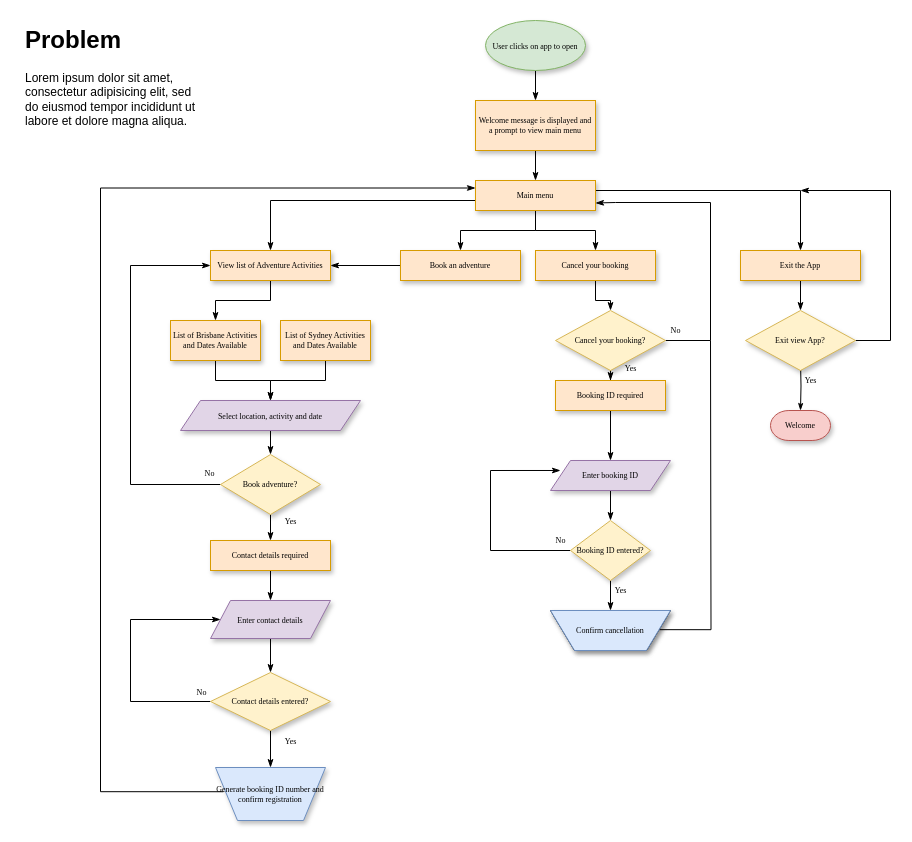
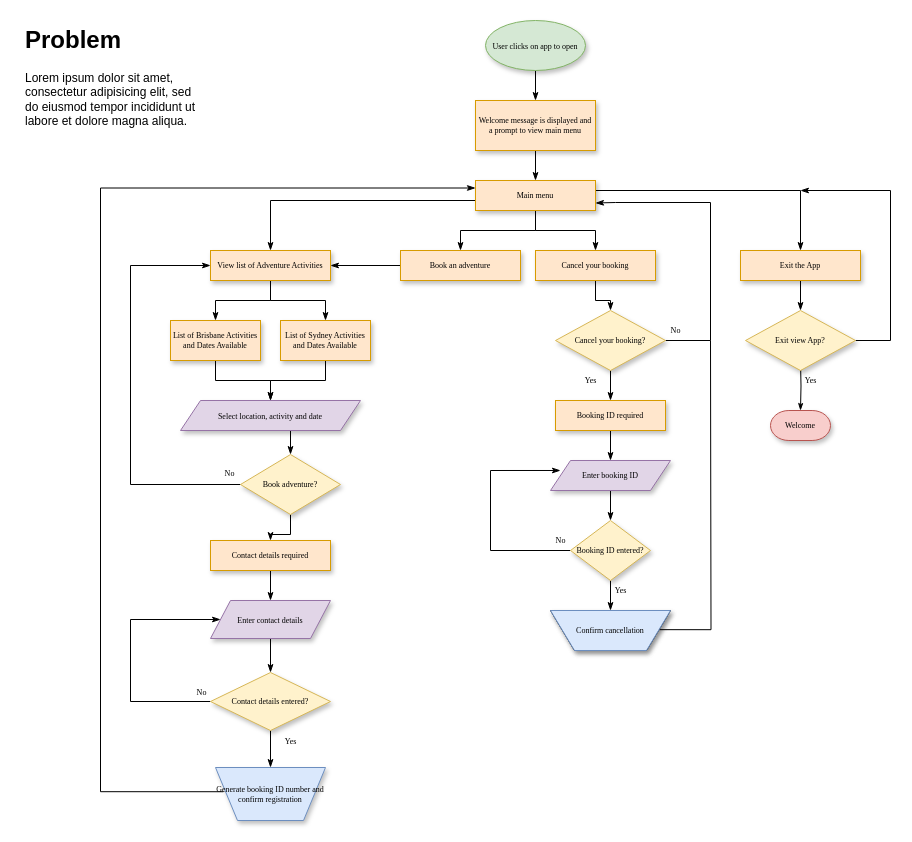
+ <mxCell id="33" style="edgeStyle=orthogonalEdgeStyle;rounded=0;orthogonalLoop=1;jettySize=auto;html=1;endArrow=classicThin;endFill=1;" edge="1" parent="1" source="34" target="42"><mxGeometry relative="1" as="geometry" /></mxCell>
- <mxCell id="17" value="Booking ID required" style="whiteSpace=wrap;html=1;rounded=0;shadow=1;labelBackgroundColor=none;strokeWidth=1;fontFamily=Verdana;fontSize=8;align=center;fillColor=#ffe6cc;strokeColor=#d79b00;" parent="1" vertex="1"><mxGeometry x="555" y="380" width="110" height="30" as="geometry" /></mxCell>
+ <mxCell id="17" value="Booking ID required" style="whiteSpace=wrap;html=1;rounded=0;shadow=1;labelBackgroundColor=none;strokeWidth=1;fontFamily=Verdana;fontSize=8;align=center;fillColor=#ffe6cc;strokeColor=#d79b00;" parent="1" vertex="1"><mxGeometry x="555" y="400" width="110" height="30" as="geometry" /></mxCell>
- <mxCell id="6" value="Book adventure?" style="rhombus;whiteSpace=wrap;html=1;rounded=0;shadow=1;labelBackgroundColor=none;strokeWidth=1;fontFamily=Verdana;fontSize=8;align=center;fillColor=#fff2cc;strokeColor=#d6b656;" parent="1" vertex="1"><mxGeometry x="220" y="454" width="100" height="60" as="geometry" /></mxCell>
+ <mxCell id="6" value="Book adventure?" style="rhombus;whiteSpace=wrap;html=1;rounded=0;shadow=1;labelBackgroundColor=none;strokeWidth=1;fontFamily=Verdana;fontSize=8;align=center;fillColor=#fff2cc;strokeColor=#d6b656;" parent="1" vertex="1"><mxGeometry x="240" y="454" width="100" height="60" as="geometry" /></mxCell>
